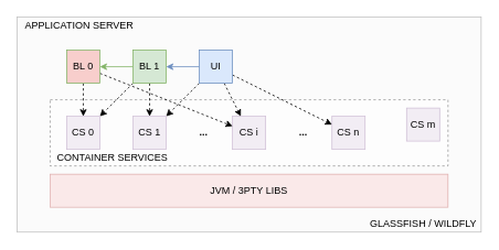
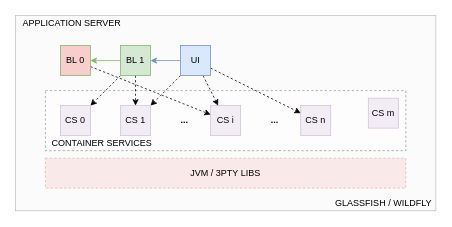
- <mxCell id="11" style="rounded=0;orthogonalLoop=1;jettySize=auto;html=1;dashed=1;" edge="1" parent="1" source="13" target="5"><mxGeometry relative="1" as="geometry" /></mxCell>
- <mxCell id="25" value="JVM / 3PTY LIBS" style="rounded=0;whiteSpace=wrap;html=1;dashed=0;fillColor=#f8cecc;strokeColor=#b85450;opacity=40;" vertex="1" parent="1"><mxGeometry x="60" y="210" width="480" height="40" as="geometry" /></mxCell>
+ <mxCell id="25" value="JVM / 3PTY LIBS" style="rounded=0;whiteSpace=wrap;html=1;dashed=1;fillColor=#f8cecc;strokeColor=#b85450;opacity=40;" vertex="1" parent="1"><mxGeometry x="60" y="210" width="480" height="40" as="geometry" /></mxCell>
